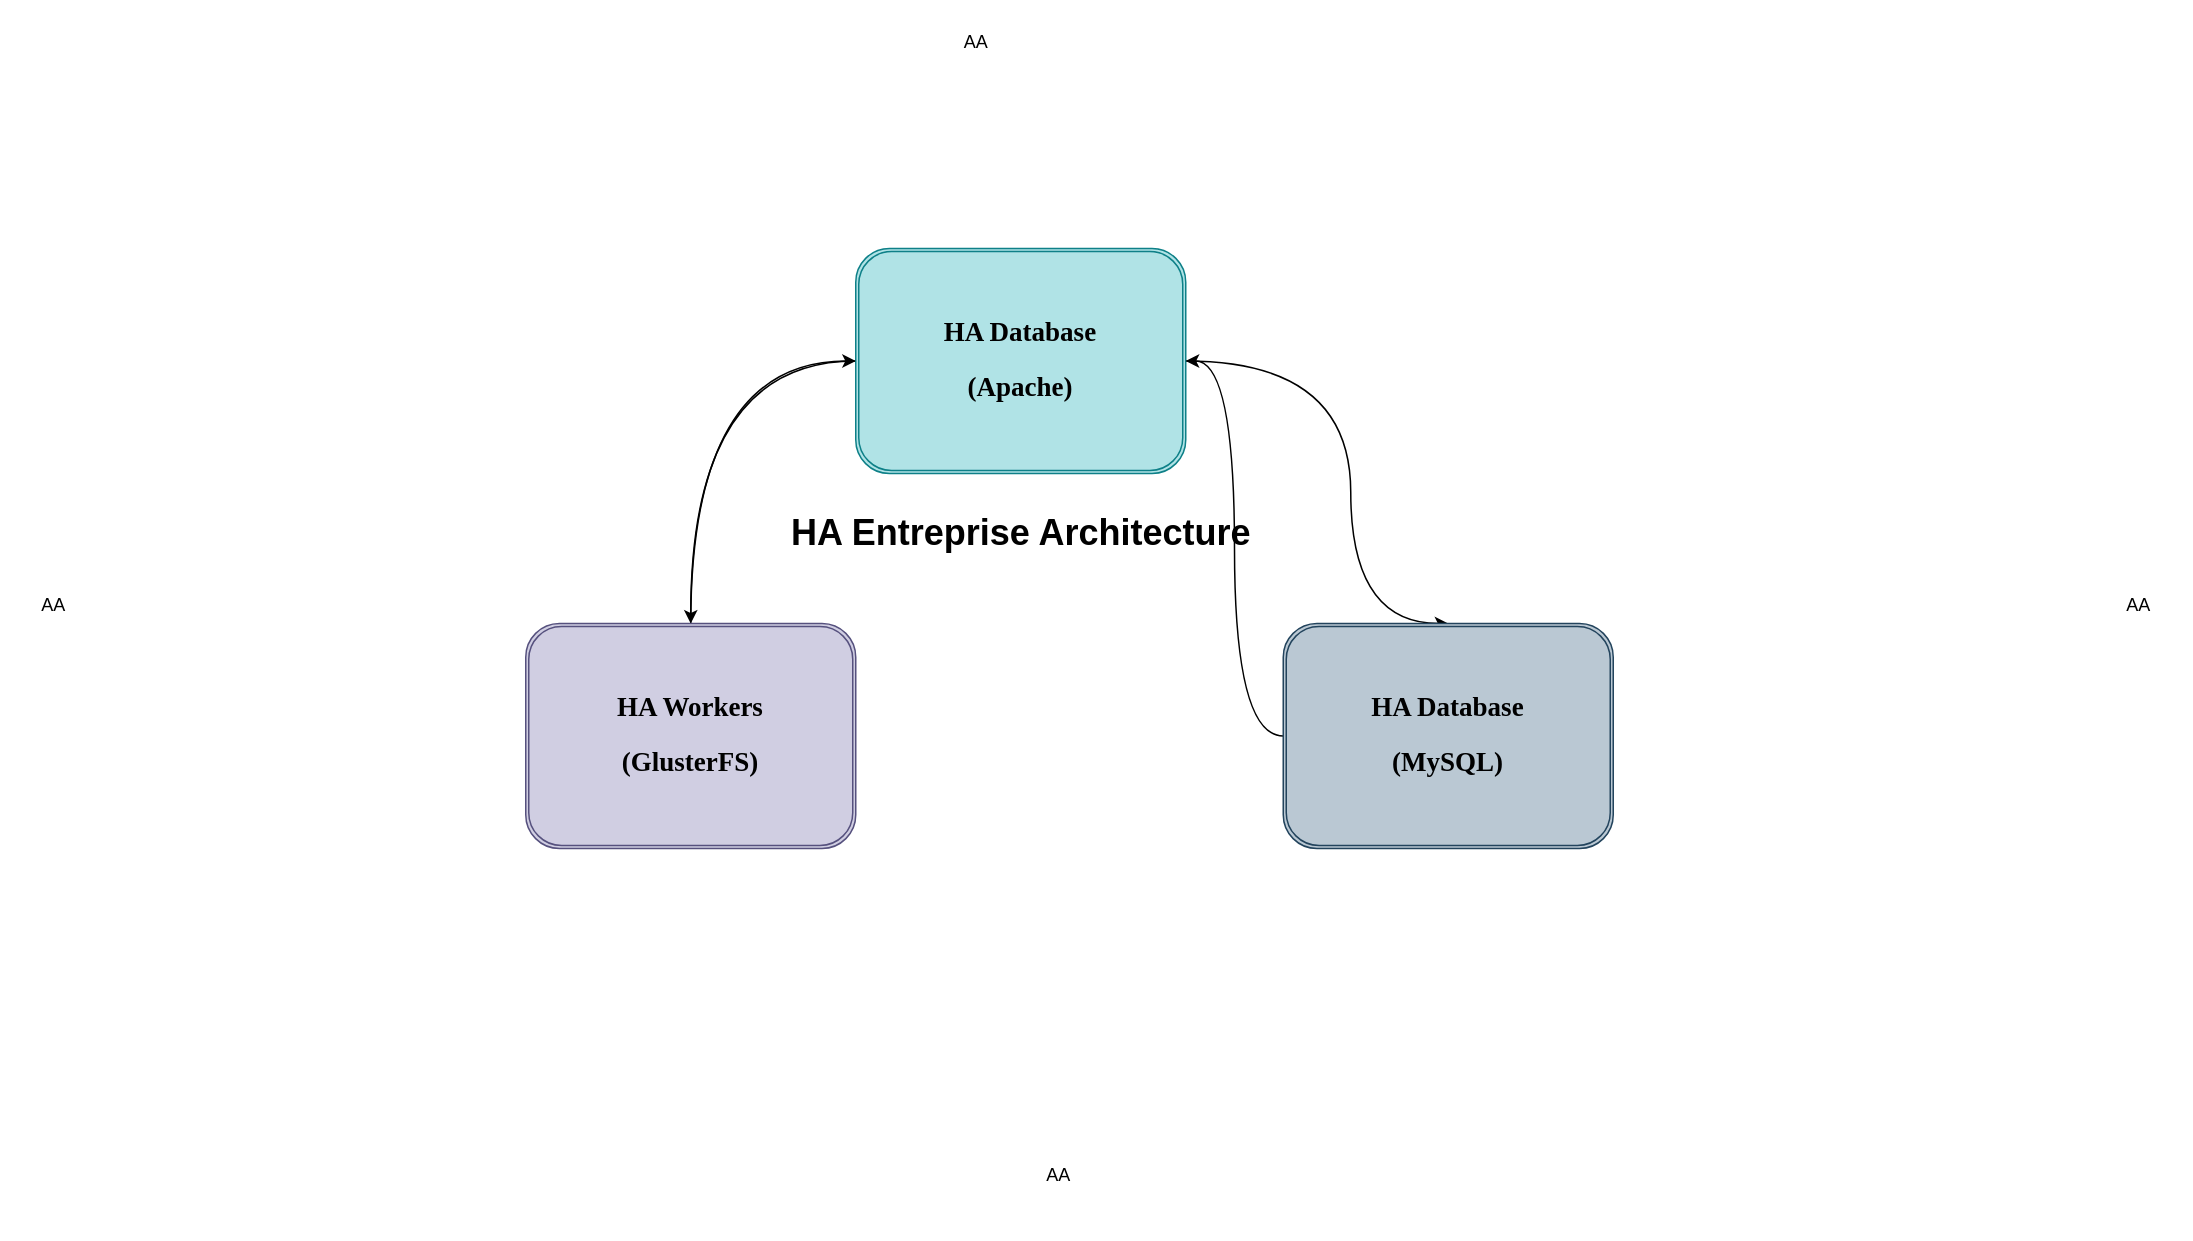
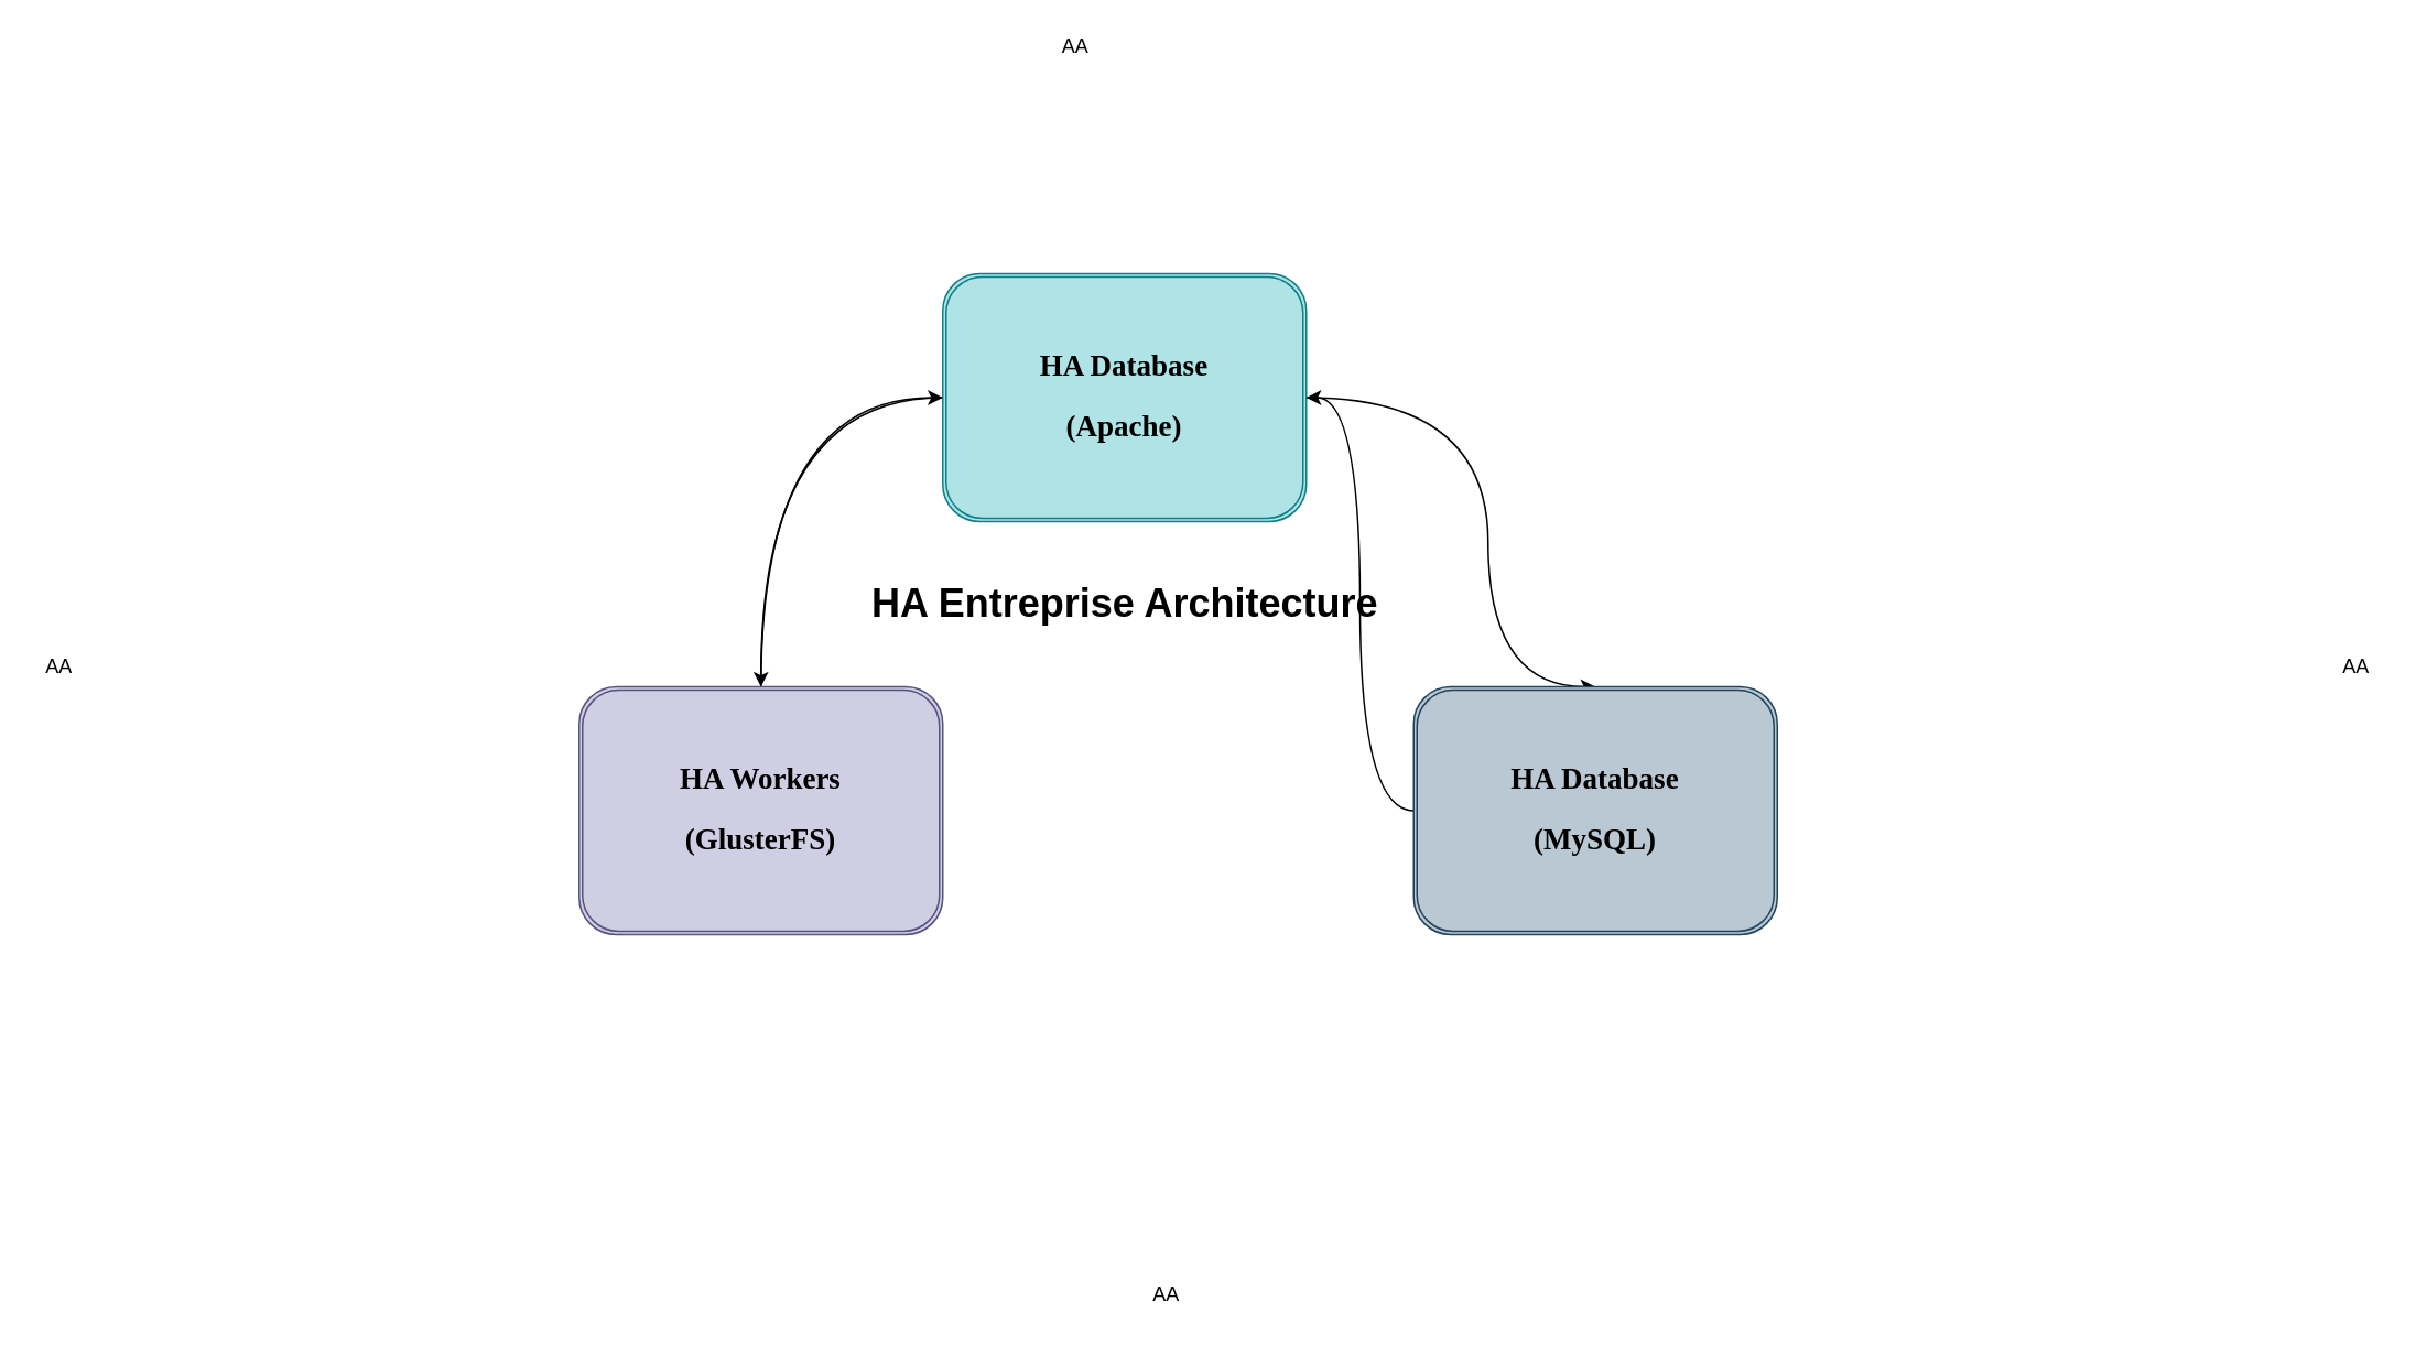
- <mxCell id="9" value="&lt;div align=&quot;center&quot;&gt;HA Entreprise Architecture&lt;/div&gt;" style="text;strokeColor=none;fillColor=none;html=1;fontSize=24;fontStyle=1;verticalAlign=middle;align=center;labelBackgroundColor=none;rounded=1;" vertex="1" parent="1"><mxGeometry x="340" y="335" width="680" height="40" as="geometry" /></mxCell>
+ <mxCell id="9" value="&lt;div align=&quot;center&quot;&gt;HA Entreprise Architecture&lt;/div&gt;" style="text;strokeColor=none;fillColor=none;html=1;fontSize=24;fontStyle=1;verticalAlign=middle;align=center;labelBackgroundColor=none;rounded=1;" vertex="1" parent="1"><mxGeometry x="340" y="345" width="680" height="40" as="geometry" /></mxCell>
